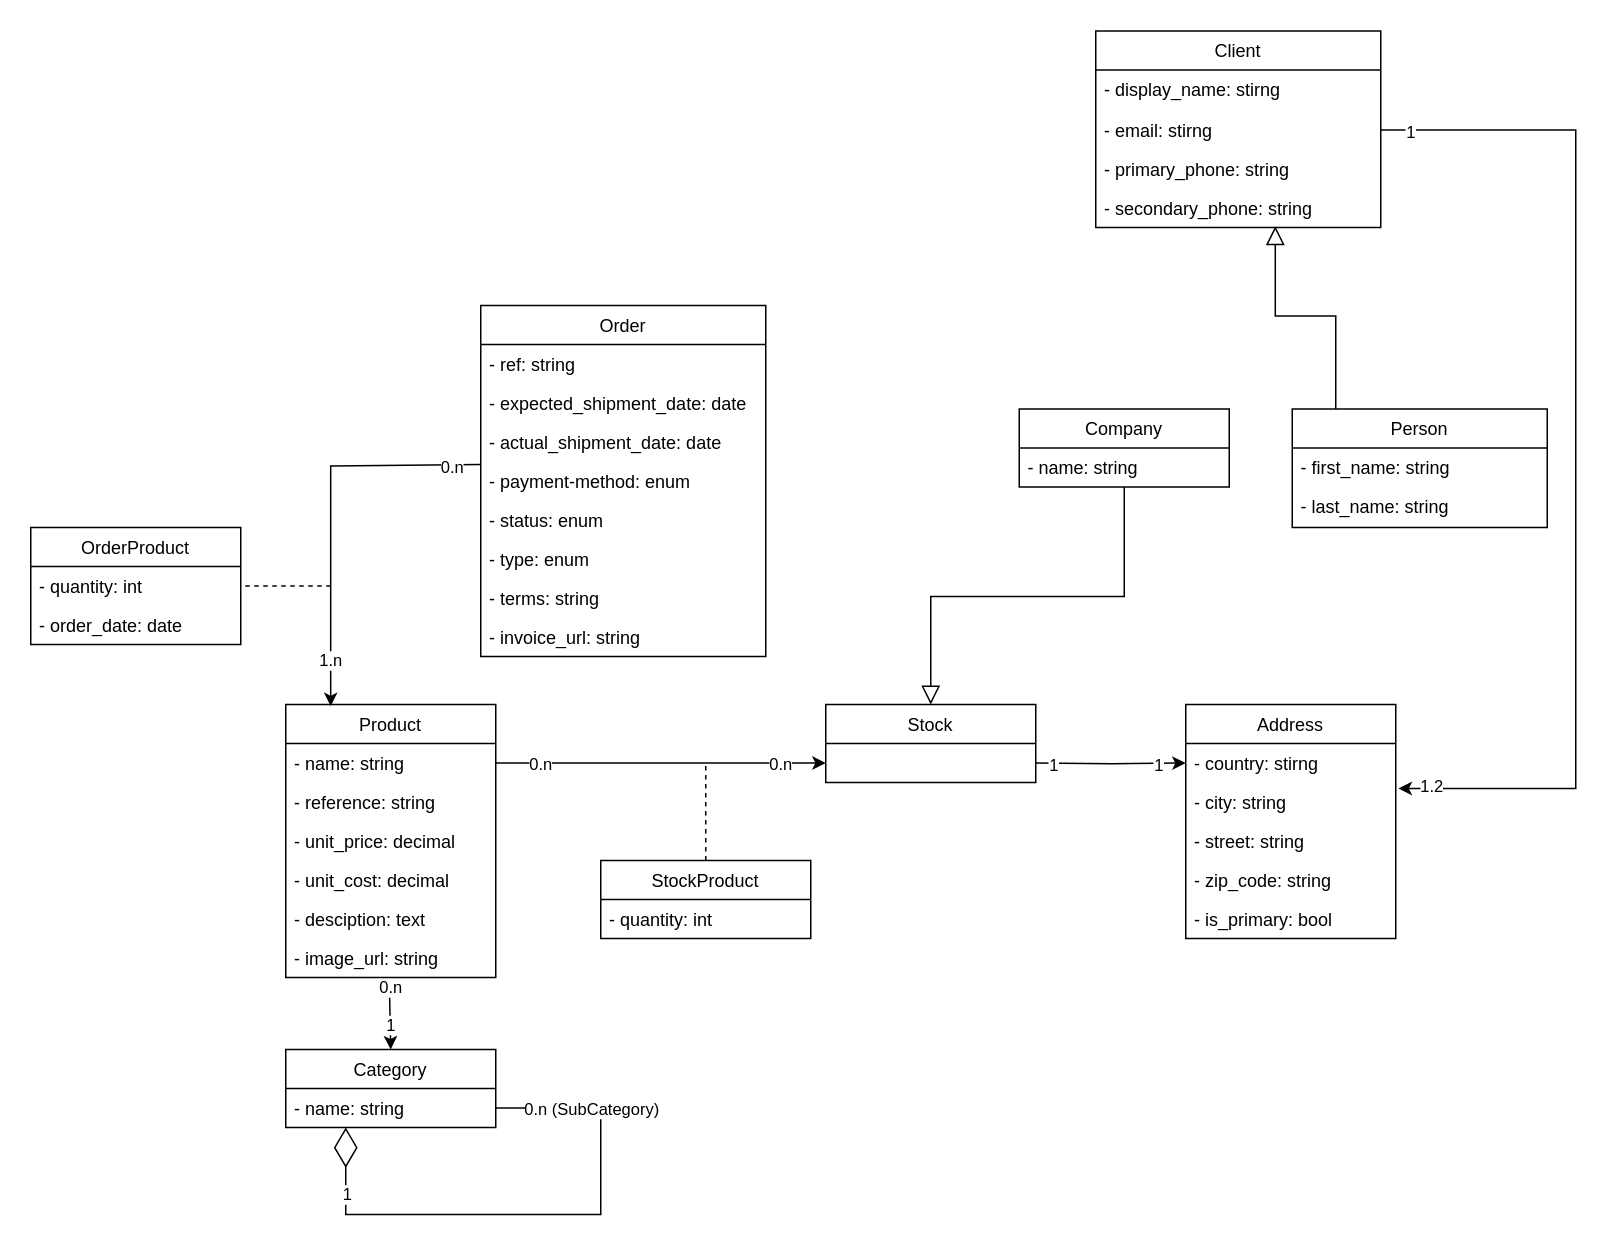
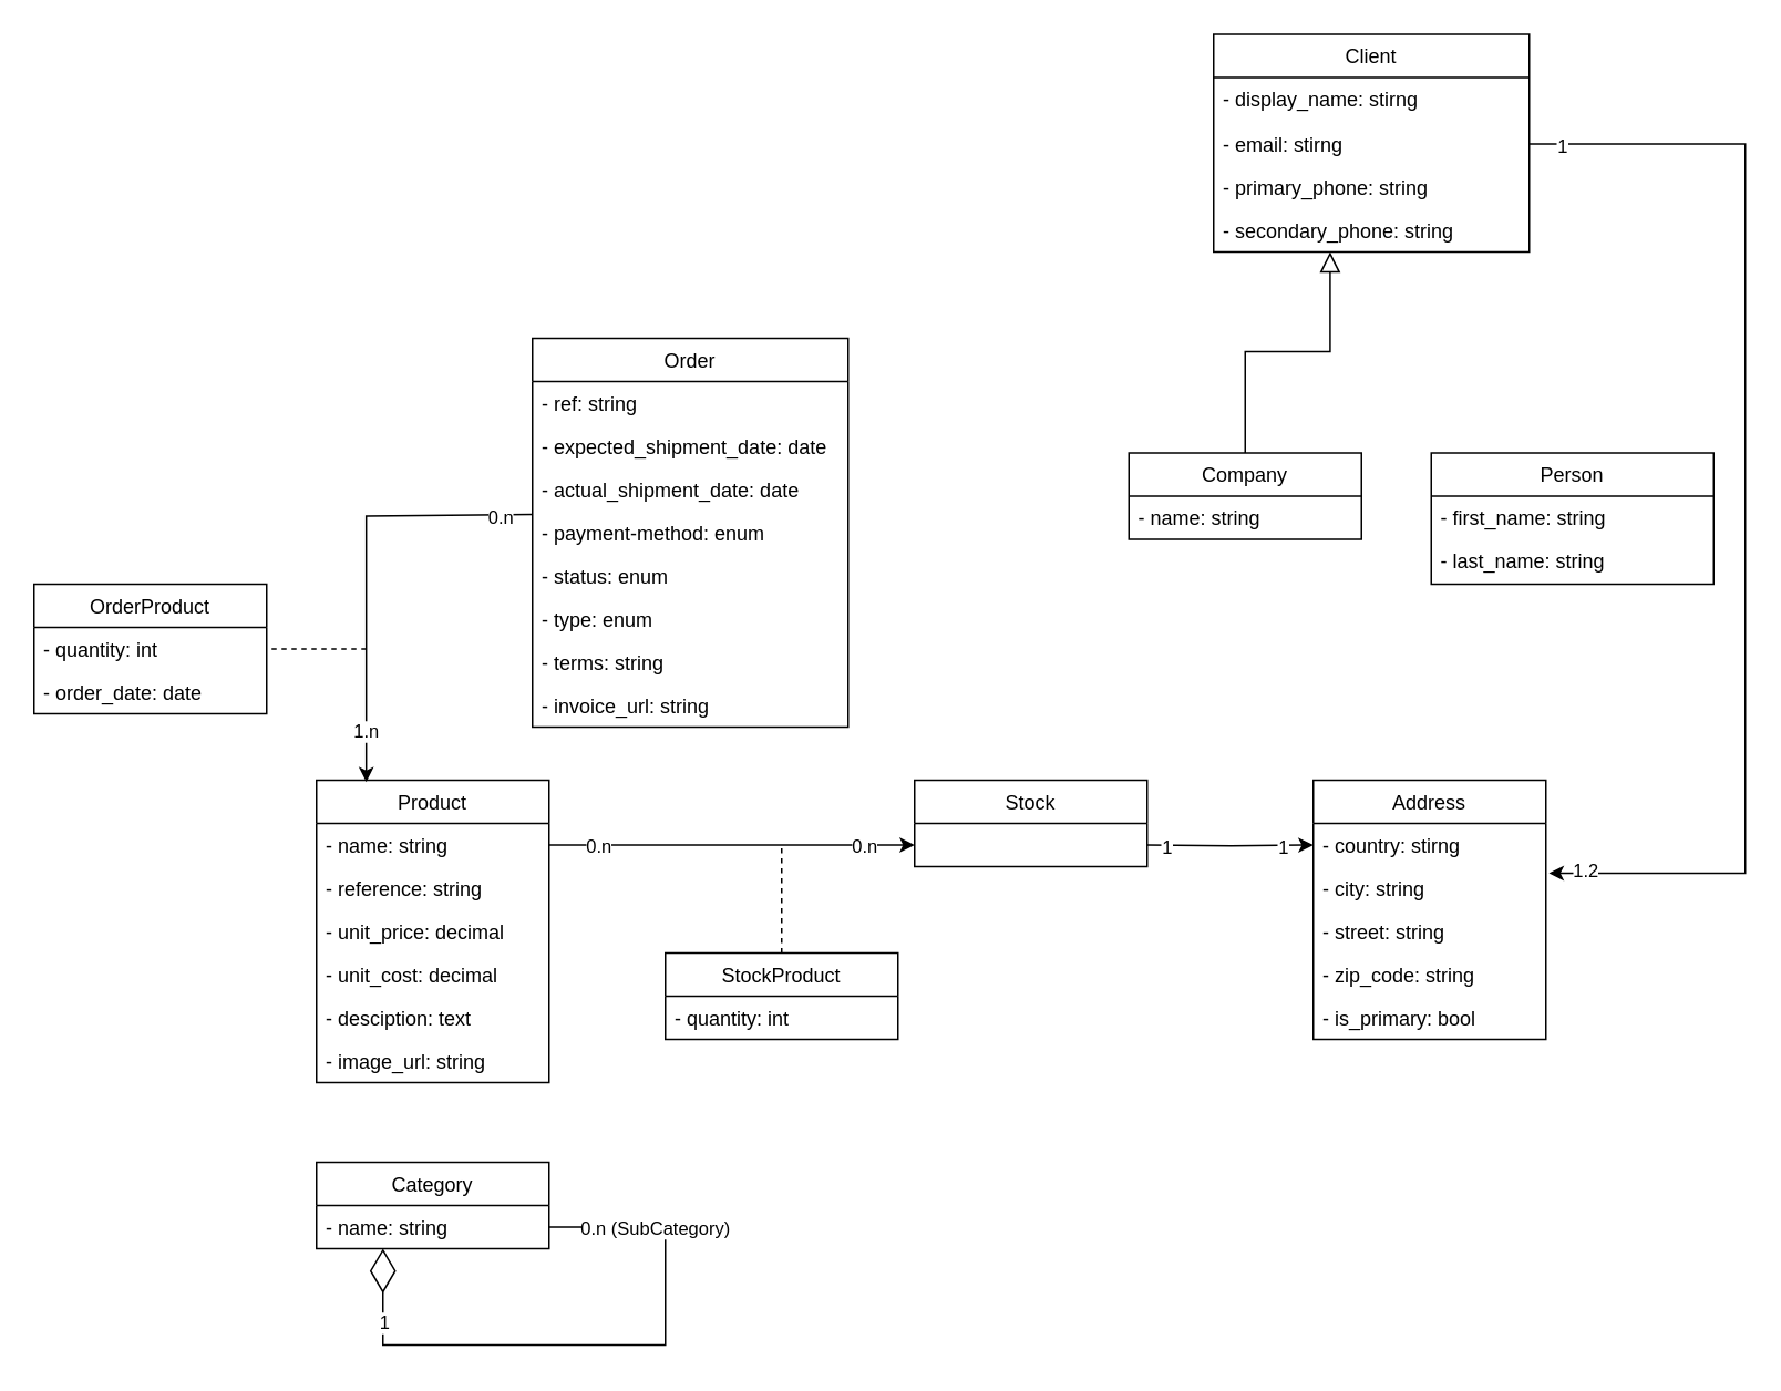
- <mxCell id="50" style="edgeStyle=elbowEdgeStyle;rounded=0;orthogonalLoop=1;jettySize=auto;elbow=vertical;html=1;endArrow=block;endFill=0;endSize=10;entryX=0.63;entryY=0.968;entryDx=0;entryDy=0;entryPerimeter=0;" parent="1" source="51" target="46" edge="1"><mxGeometry relative="1" as="geometry"><mxPoint x="836" y="210" as="targetPoint" /><Array as="points"><mxPoint x="890" y="210" /><mxPoint x="940" y="230" /><mxPoint x="900" y="230" /></Array></mxGeometry></mxCell>
- <mxCell id="47" style="edgeStyle=elbowEdgeStyle;rounded=0;orthogonalLoop=1;jettySize=auto;elbow=vertical;html=1;endArrow=block;endFill=0;endSize=10;" parent="1" source="48" target="12" edge="1"><mxGeometry relative="1" as="geometry"><mxPoint x="830" y="240" as="targetPoint" /></mxGeometry></mxCell>
+ <mxCell id="47" style="edgeStyle=elbowEdgeStyle;rounded=0;orthogonalLoop=1;jettySize=auto;elbow=vertical;html=1;endArrow=block;endFill=0;endSize=10;entryX=0.369;entryY=0.997;entryDx=0;entryDy=0;entryPerimeter=0;" parent="1" source="48" target="46" edge="1"><mxGeometry relative="1" as="geometry"><mxPoint x="830" y="240" as="targetPoint" /></mxGeometry></mxCell>
- <mxCell id="2" style="rounded=0;orthogonalLoop=1;jettySize=auto;html=1;entryX=0.5;entryY=0;entryDx=0;entryDy=0;exitX=0.493;exitY=1.038;exitDx=0;exitDy=0;exitPerimeter=0;" parent="1" source="11" target="25" edge="1"><mxGeometry relative="1" as="geometry"><mxPoint x="270" y="659" as="sourcePoint" /></mxGeometry></mxCell>
- <mxCell id="3" value="0.n" style="edgeLabel;html=1;align=center;verticalAlign=middle;resizable=0;points=[];" parent="2" vertex="1" connectable="0"><mxGeometry x="-0.747" relative="1" as="geometry"><mxPoint as="offset" /></mxGeometry></mxCell>
- <mxCell id="4" value="1" style="edgeLabel;html=1;align=center;verticalAlign=middle;resizable=0;points=[];" parent="2" vertex="1" connectable="0"><mxGeometry x="0.315" relative="1" as="geometry"><mxPoint as="offset" /></mxGeometry></mxCell>
